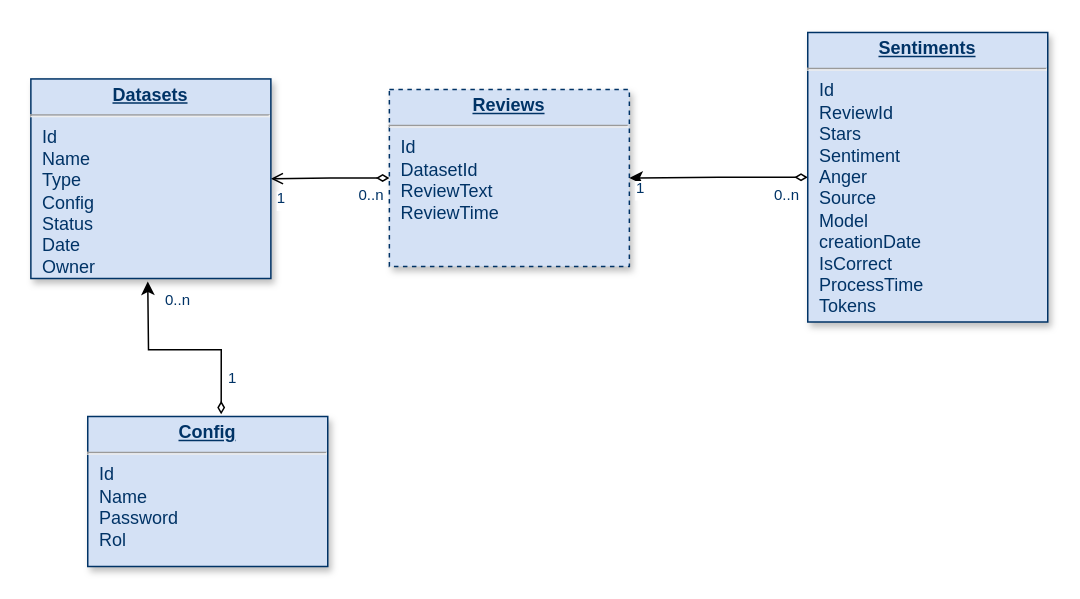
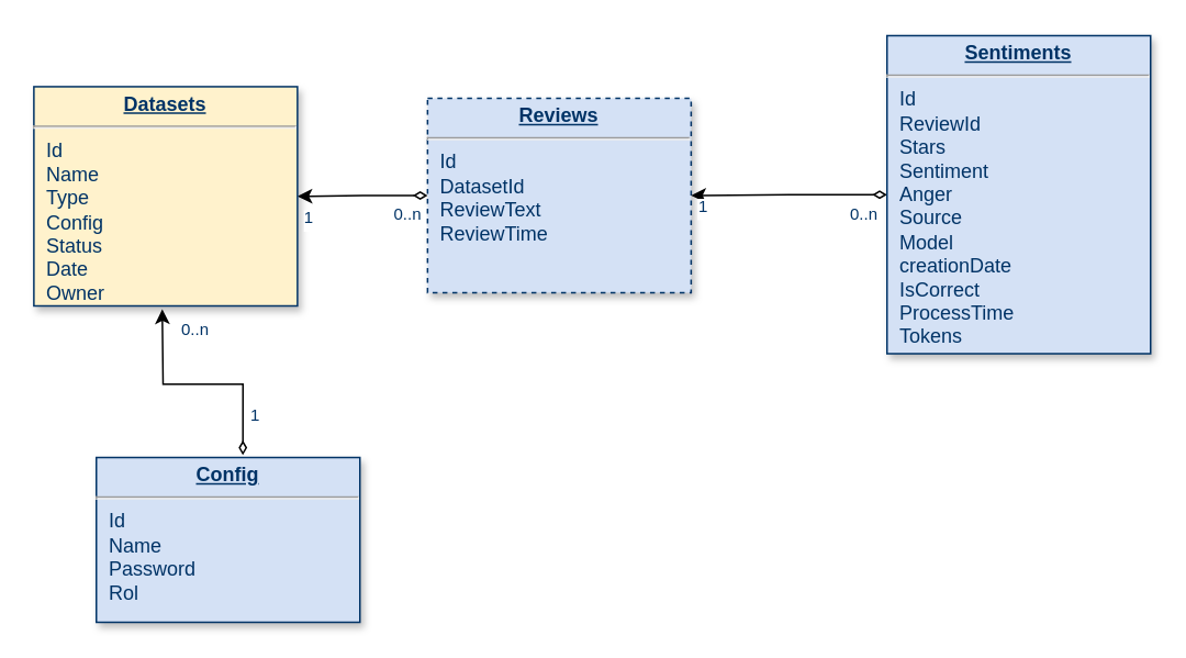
- <mxCell id="8" value="&lt;p style=&quot;margin: 0px; margin-top: 4px; text-align: center; text-decoration: underline;&quot;&gt;&lt;strong&gt;Datasets&lt;/strong&gt;&lt;/p&gt;&lt;hr&gt;&lt;p style=&quot;margin: 0px; margin-left: 8px;&quot;&gt;Id&lt;/p&gt;&lt;p style=&quot;margin: 0px; margin-left: 8px;&quot;&gt;Name&lt;/p&gt;&lt;p style=&quot;margin: 0px; margin-left: 8px;&quot;&gt;Type&lt;/p&gt;&lt;p style=&quot;margin: 0px; margin-left: 8px;&quot;&gt;Config&lt;/p&gt;&lt;p style=&quot;margin: 0px; margin-left: 8px;&quot;&gt;Status&lt;/p&gt;&lt;p style=&quot;margin: 0px; margin-left: 8px;&quot;&gt;Date&lt;/p&gt;&lt;p style=&quot;margin: 0px; margin-left: 8px;&quot;&gt;Owner&lt;/p&gt;" style="verticalAlign=top;align=left;overflow=fill;fontSize=12;fontFamily=Helvetica;html=1;strokeColor=#003366;shadow=1;fillColor=#D4E1F5;fontColor=#003366" parent="1" vertex="1"><mxGeometry x="20.08" y="51.96" width="160" height="133.04" as="geometry" /></mxCell>
+ <mxCell id="8" value="&lt;p style=&quot;margin: 0px; margin-top: 4px; text-align: center; text-decoration: underline;&quot;&gt;&lt;strong&gt;Datasets&lt;/strong&gt;&lt;/p&gt;&lt;hr&gt;&lt;p style=&quot;margin: 0px; margin-left: 8px;&quot;&gt;Id&lt;/p&gt;&lt;p style=&quot;margin: 0px; margin-left: 8px;&quot;&gt;Name&lt;/p&gt;&lt;p style=&quot;margin: 0px; margin-left: 8px;&quot;&gt;Type&lt;/p&gt;&lt;p style=&quot;margin: 0px; margin-left: 8px;&quot;&gt;Config&lt;/p&gt;&lt;p style=&quot;margin: 0px; margin-left: 8px;&quot;&gt;Status&lt;/p&gt;&lt;p style=&quot;margin: 0px; margin-left: 8px;&quot;&gt;Date&lt;/p&gt;&lt;p style=&quot;margin: 0px; margin-left: 8px;&quot;&gt;Owner&lt;/p&gt;" style="verticalAlign=top;align=left;overflow=fill;fontSize=12;fontFamily=Helvetica;html=1;strokeColor=#003366;shadow=1;fillColor=#fff2cc;fontColor=#003366;" parent="1" vertex="1"><mxGeometry x="20.08" y="51.96" width="160" height="133.04" as="geometry" /></mxCell>
- <mxCell id="2" value="" style="edgeStyle=orthogonalEdgeStyle;rounded=0;orthogonalLoop=1;jettySize=auto;html=1;startArrow=diamondThin;startFill=0;endArrow=open;" parent="1" source="3" target="8" edge="1"><mxGeometry relative="1" as="geometry" /></mxCell>
+ <mxCell id="2" value="" style="edgeStyle=orthogonalEdgeStyle;rounded=0;orthogonalLoop=1;jettySize=auto;html=1;startArrow=diamondThin;startFill=0;" parent="1" source="3" target="8" edge="1"><mxGeometry relative="1" as="geometry" /></mxCell>
